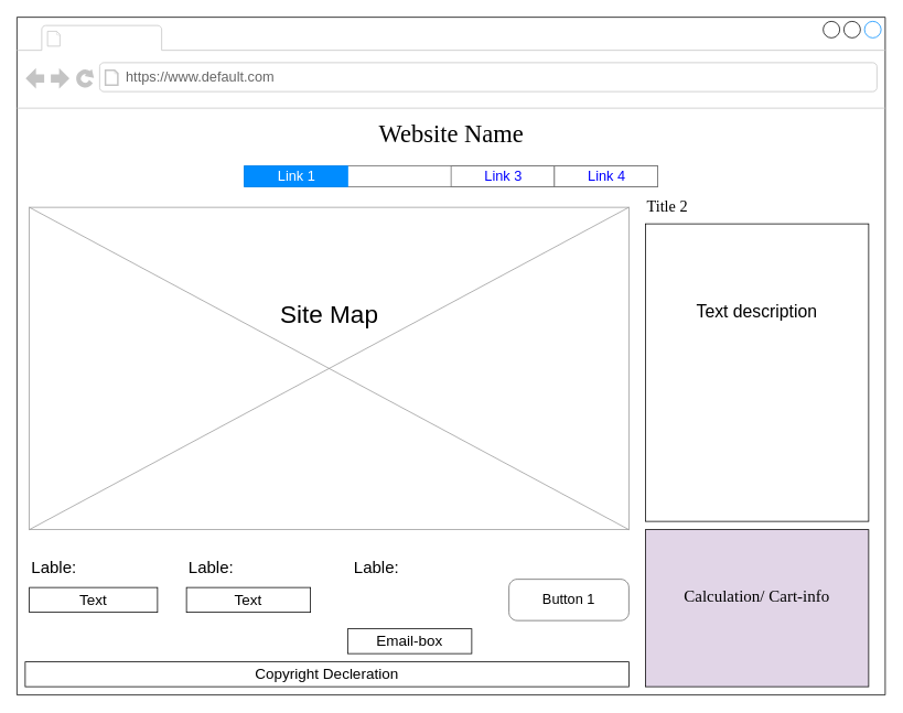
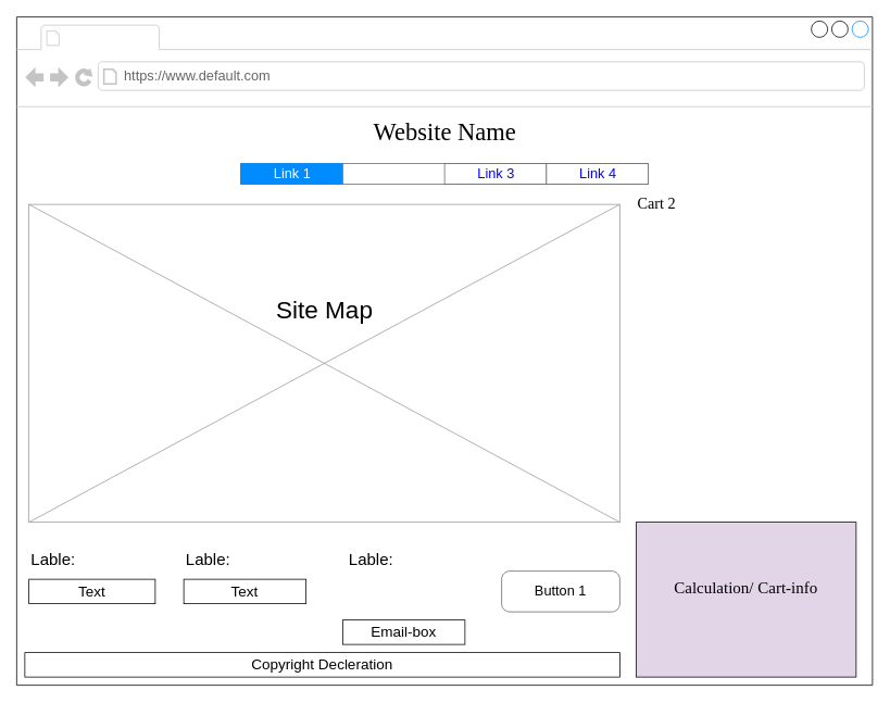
- <mxCell id="7" value="&lt;font style=&quot;font-size: 19px&quot;&gt;Title 2&lt;/font&gt;" style="text;html=1;points=[];align=left;verticalAlign=top;spacingTop=-4;fontSize=15;fontFamily=Verdana" parent="2" vertex="1"><mxGeometry x="760" y="215" width="90" height="30" as="geometry" /></mxCell>
+ <mxCell id="7" value="&lt;font style=&quot;font-size: 19px&quot;&gt;Cart 2&lt;/font&gt;" style="text;html=1;points=[];align=left;verticalAlign=top;spacingTop=-4;fontSize=15;fontFamily=Verdana" parent="2" vertex="1"><mxGeometry x="760" y="215" width="90" height="30" as="geometry" /></mxCell>
- <mxCell id="13" value="&lt;font style=&quot;font-size: 21px ; line-height: 1000%&quot;&gt;Text description&lt;/font&gt;" style="text;spacingTop=-5;whiteSpace=wrap;html=1;align=center;fontSize=12;fontFamily=Helvetica;fillColor=none;rounded=0;shadow=0;labelBackgroundColor=none;strokeColor=#000000;" parent="2" vertex="1"><mxGeometry x="760" y="250" width="270" height="360" as="geometry" /></mxCell>
